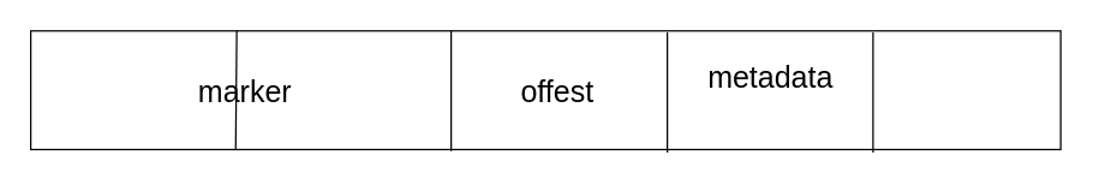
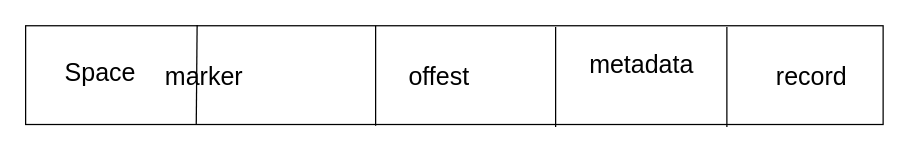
+ <mxCell id="7" value="Space" style="text;html=1;strokeColor=none;fillColor=none;align=center;verticalAlign=middle;whiteSpace=wrap;rounded=0;fontSize=20;" vertex="1" parent="1"><mxGeometry x="50" y="42" width="60" height="30" as="geometry" /></mxCell>
- <mxCell id="9" value="offest" style="text;html=1;strokeColor=none;fillColor=none;align=center;verticalAlign=middle;whiteSpace=wrap;rounded=0;fontSize=20;" vertex="1" parent="1"><mxGeometry x="341" y="44.5" width="60" height="30" as="geometry" /></mxCell>
+ <mxCell id="9" value="offest" style="text;html=1;strokeColor=none;fillColor=none;align=center;verticalAlign=middle;whiteSpace=wrap;rounded=0;fontSize=20;" vertex="1" parent="1"><mxGeometry x="321" y="44.5" width="60" height="30" as="geometry" /></mxCell>
+ <mxCell id="11" value="record" style="text;html=1;strokeColor=none;fillColor=none;align=center;verticalAlign=middle;whiteSpace=wrap;rounded=0;fontSize=20;" vertex="1" parent="1"><mxGeometry x="619" y="44.5" width="60" height="30" as="geometry" /></mxCell>
